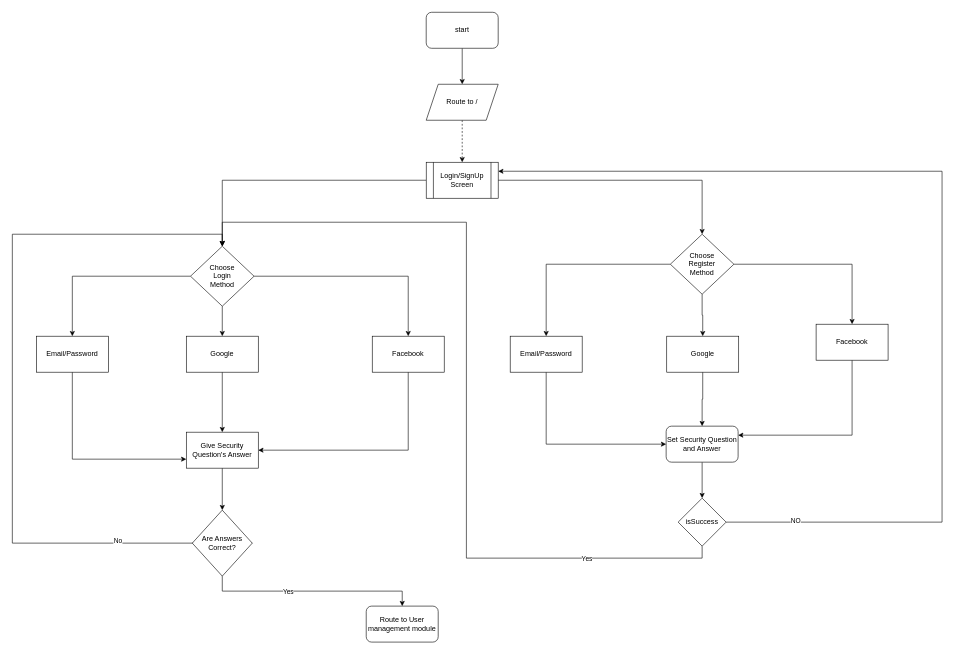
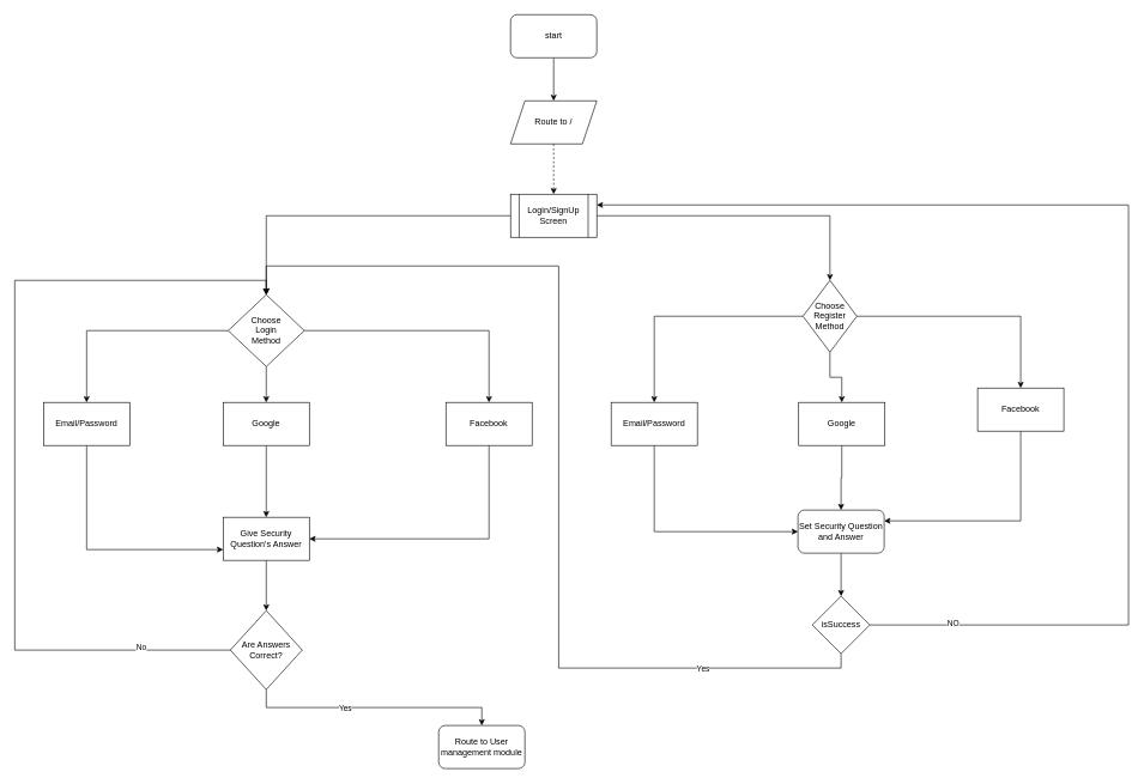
- <mxCell id="22" value="Choose&lt;br&gt;Register&lt;br&gt;Method" style="rhombus;whiteSpace=wrap;html=1;" vertex="1" parent="1"><mxGeometry x="1117" y="390" width="106" height="100" as="geometry" /></mxCell>
+ <mxCell id="22" value="Choose&lt;br&gt;Register&lt;br&gt;Method" style="rhombus;whiteSpace=wrap;html=1;" vertex="1" parent="1"><mxGeometry x="1117" y="390" width="75" height="100" as="geometry" /></mxCell>
